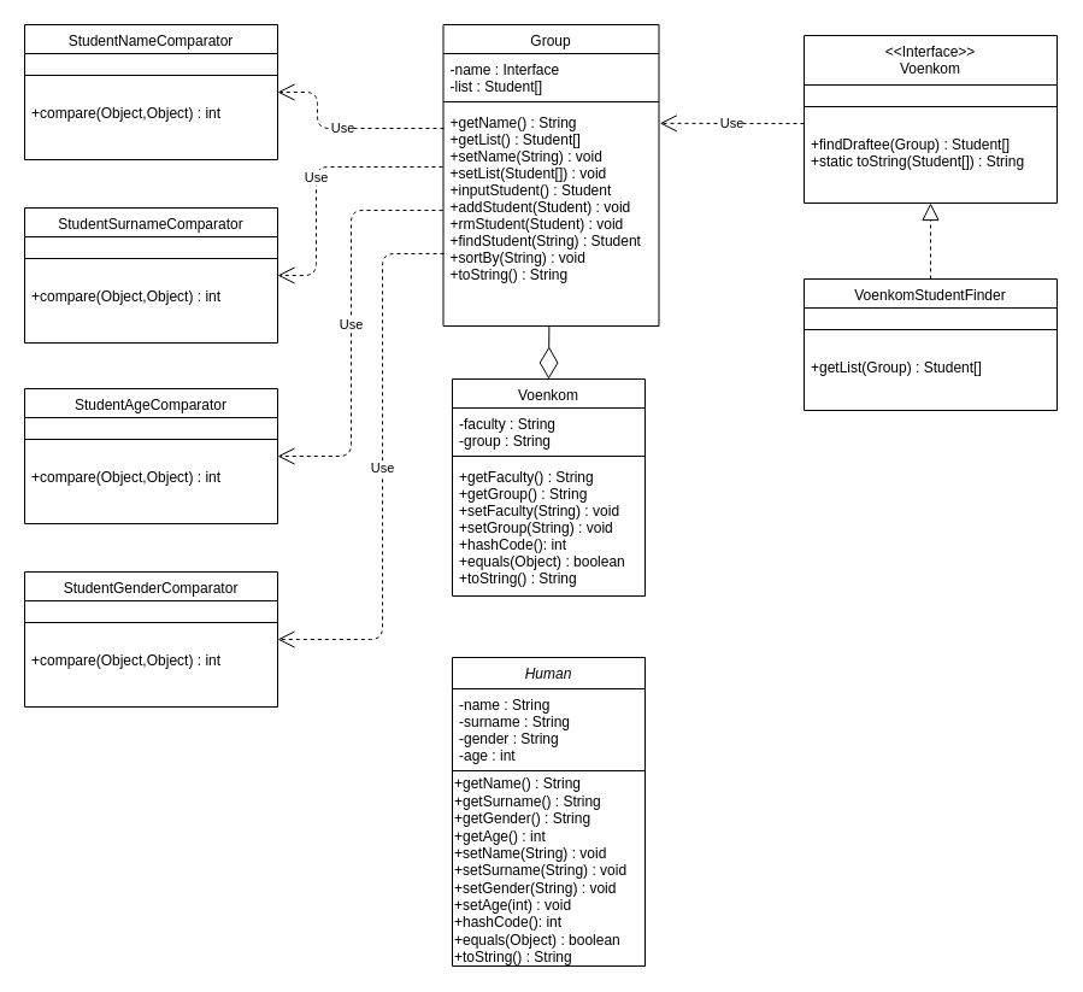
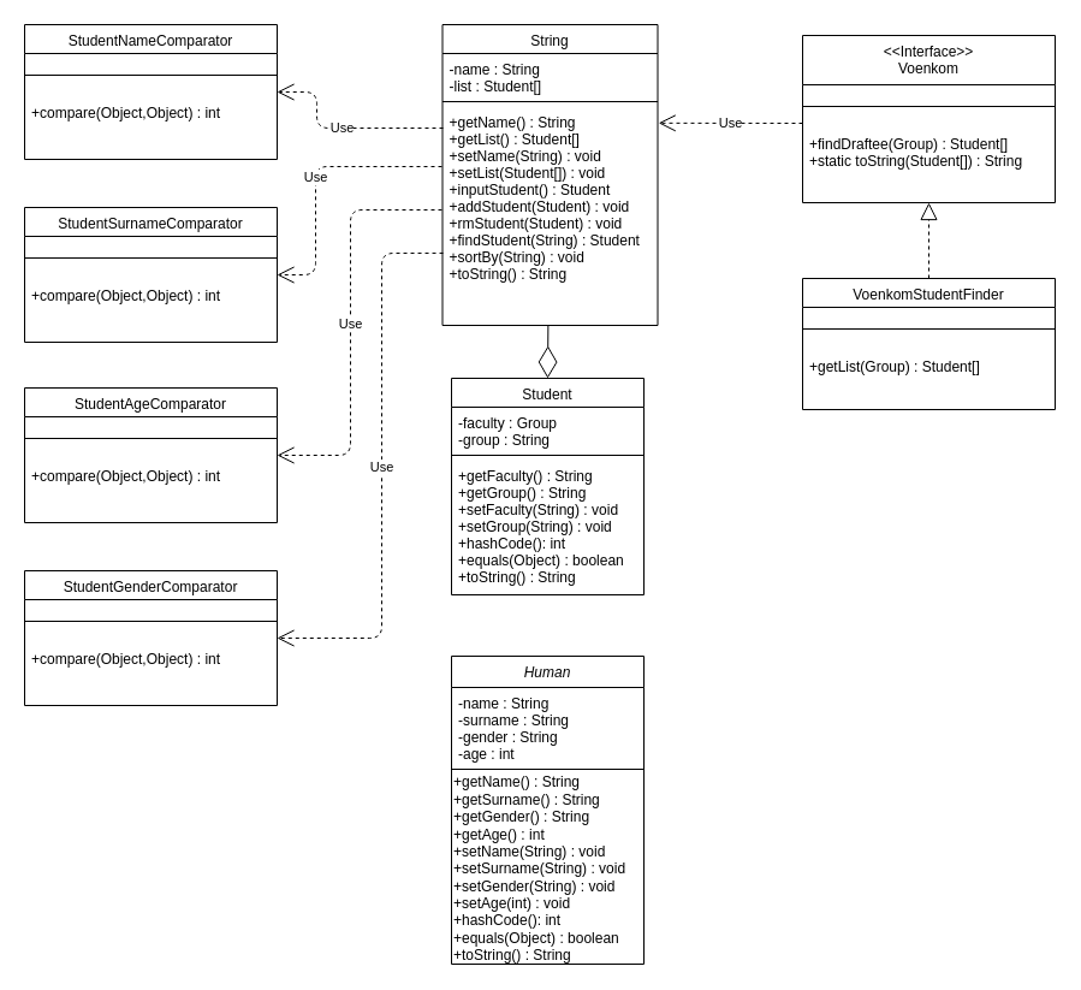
- <mxCell id="10" value="Group" style="swimlane;fontStyle=0;align=center;verticalAlign=top;childLayout=stackLayout;horizontal=1;startSize=24;horizontalStack=0;resizeParent=1;resizeLast=0;collapsible=1;marginBottom=0;rounded=0;shadow=0;strokeWidth=1;" parent="1" vertex="1"><mxGeometry x="367.5" y="20" width="179" height="250" as="geometry"><mxRectangle x="30" y="370" width="160" height="26" as="alternateBounds" /></mxGeometry></mxCell>
+ <mxCell id="10" value="String" style="swimlane;fontStyle=0;align=center;verticalAlign=top;childLayout=stackLayout;horizontal=1;startSize=24;horizontalStack=0;resizeParent=1;resizeLast=0;collapsible=1;marginBottom=0;rounded=0;shadow=0;strokeWidth=1;" parent="1" vertex="1"><mxGeometry x="367.5" y="20" width="179" height="250" as="geometry"><mxRectangle x="30" y="370" width="160" height="26" as="alternateBounds" /></mxGeometry></mxCell>
- <mxCell id="11" value="-name : Interface &#10;-list : Student[]" style="text;align=left;verticalAlign=top;spacingLeft=4;spacingRight=4;overflow=hidden;rotatable=0;points=[[0,0.5],[1,0.5]];portConstraint=eastwest;" parent="10" vertex="1"><mxGeometry y="24" width="179" height="36" as="geometry" /></mxCell>
+ <mxCell id="11" value="-name : String &#10;-list : Student[]" style="text;align=left;verticalAlign=top;spacingLeft=4;spacingRight=4;overflow=hidden;rotatable=0;points=[[0,0.5],[1,0.5]];portConstraint=eastwest;" parent="10" vertex="1"><mxGeometry y="24" width="179" height="36" as="geometry" /></mxCell>
- <mxCell id="6" value="Voenkom" style="swimlane;fontStyle=0;align=center;verticalAlign=top;childLayout=stackLayout;horizontal=1;startSize=24;horizontalStack=0;resizeParent=1;resizeLast=0;collapsible=1;marginBottom=0;rounded=0;shadow=0;strokeWidth=1;" parent="1" vertex="1"><mxGeometry x="375" y="314" width="160" height="180" as="geometry"><mxRectangle x="30" y="370" width="160" height="26" as="alternateBounds" /></mxGeometry></mxCell>
+ <mxCell id="6" value="Student" style="swimlane;fontStyle=0;align=center;verticalAlign=top;childLayout=stackLayout;horizontal=1;startSize=24;horizontalStack=0;resizeParent=1;resizeLast=0;collapsible=1;marginBottom=0;rounded=0;shadow=0;strokeWidth=1;" parent="1" vertex="1"><mxGeometry x="375" y="314" width="160" height="180" as="geometry"><mxRectangle x="30" y="370" width="160" height="26" as="alternateBounds" /></mxGeometry></mxCell>
- <mxCell id="7" value="-faculty : String&#10;-group : String" style="text;align=left;verticalAlign=top;spacingLeft=4;spacingRight=4;overflow=hidden;rotatable=0;points=[[0,0.5],[1,0.5]];portConstraint=eastwest;" parent="6" vertex="1"><mxGeometry y="24" width="160" height="36" as="geometry" /></mxCell>
+ <mxCell id="7" value="-faculty : Group&#10;-group : String" style="text;align=left;verticalAlign=top;spacingLeft=4;spacingRight=4;overflow=hidden;rotatable=0;points=[[0,0.5],[1,0.5]];portConstraint=eastwest;" parent="6" vertex="1"><mxGeometry y="24" width="160" height="36" as="geometry" /></mxCell>
